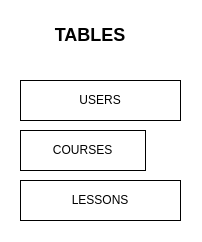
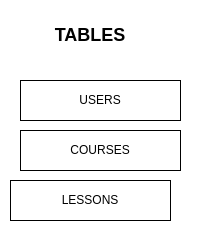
- <mxCell id="3" value="COURSES" style="rounded=0;whiteSpace=wrap;html=1;" vertex="1" parent="1"><mxGeometry x="20" y="130" width="125" height="40" as="geometry" /></mxCell>
+ <mxCell id="3" value="COURSES" style="rounded=0;whiteSpace=wrap;html=1;" vertex="1" parent="1"><mxGeometry x="20" y="130" width="160" height="40" as="geometry" /></mxCell>
- <mxCell id="4" value="LESSONS" style="rounded=0;whiteSpace=wrap;html=1;" vertex="1" parent="1"><mxGeometry x="20" y="180" width="160" height="40" as="geometry" /></mxCell>
+ <mxCell id="4" value="LESSONS" style="rounded=0;whiteSpace=wrap;html=1;" vertex="1" parent="1"><mxGeometry x="10" y="180" width="160" height="40" as="geometry" /></mxCell>
